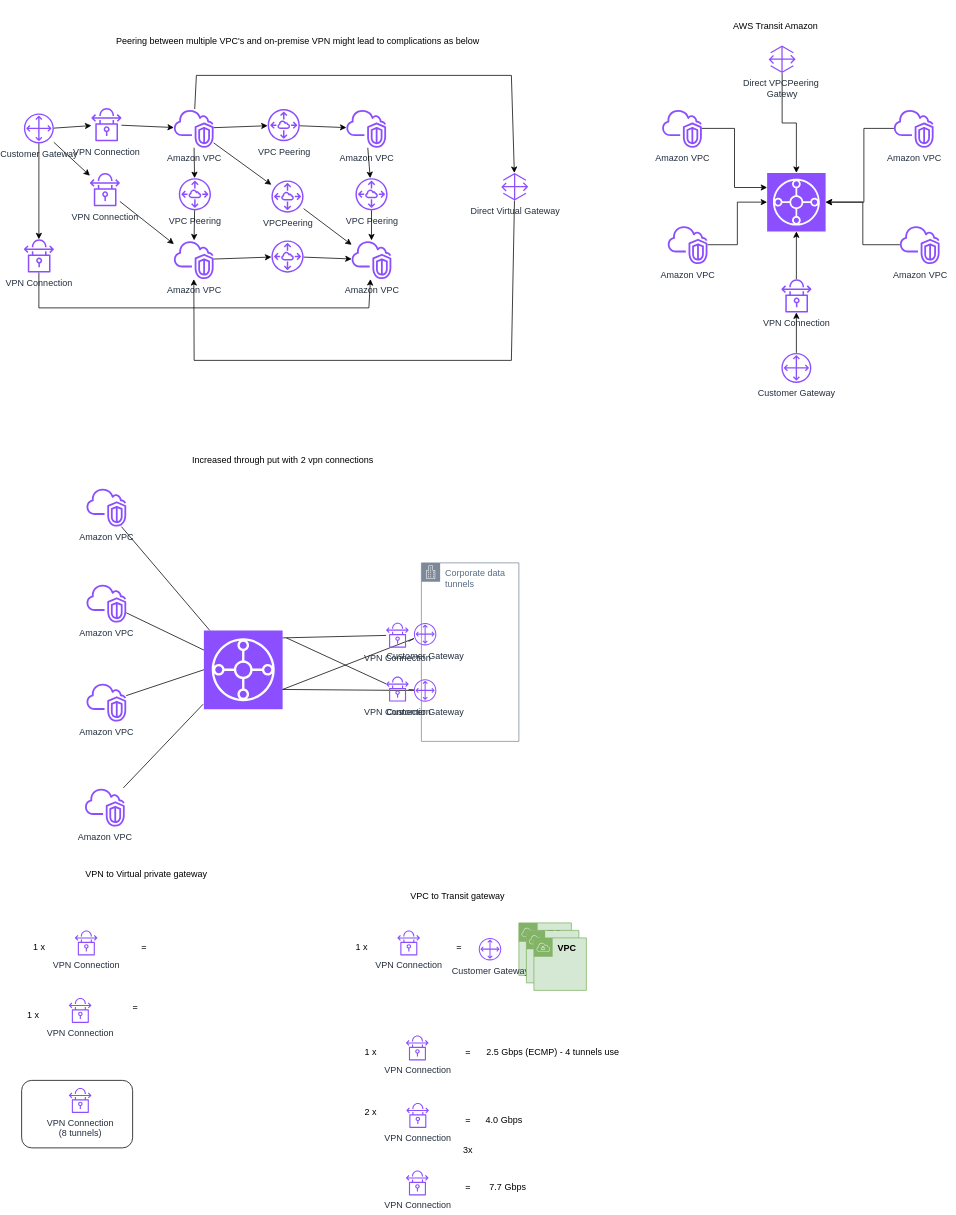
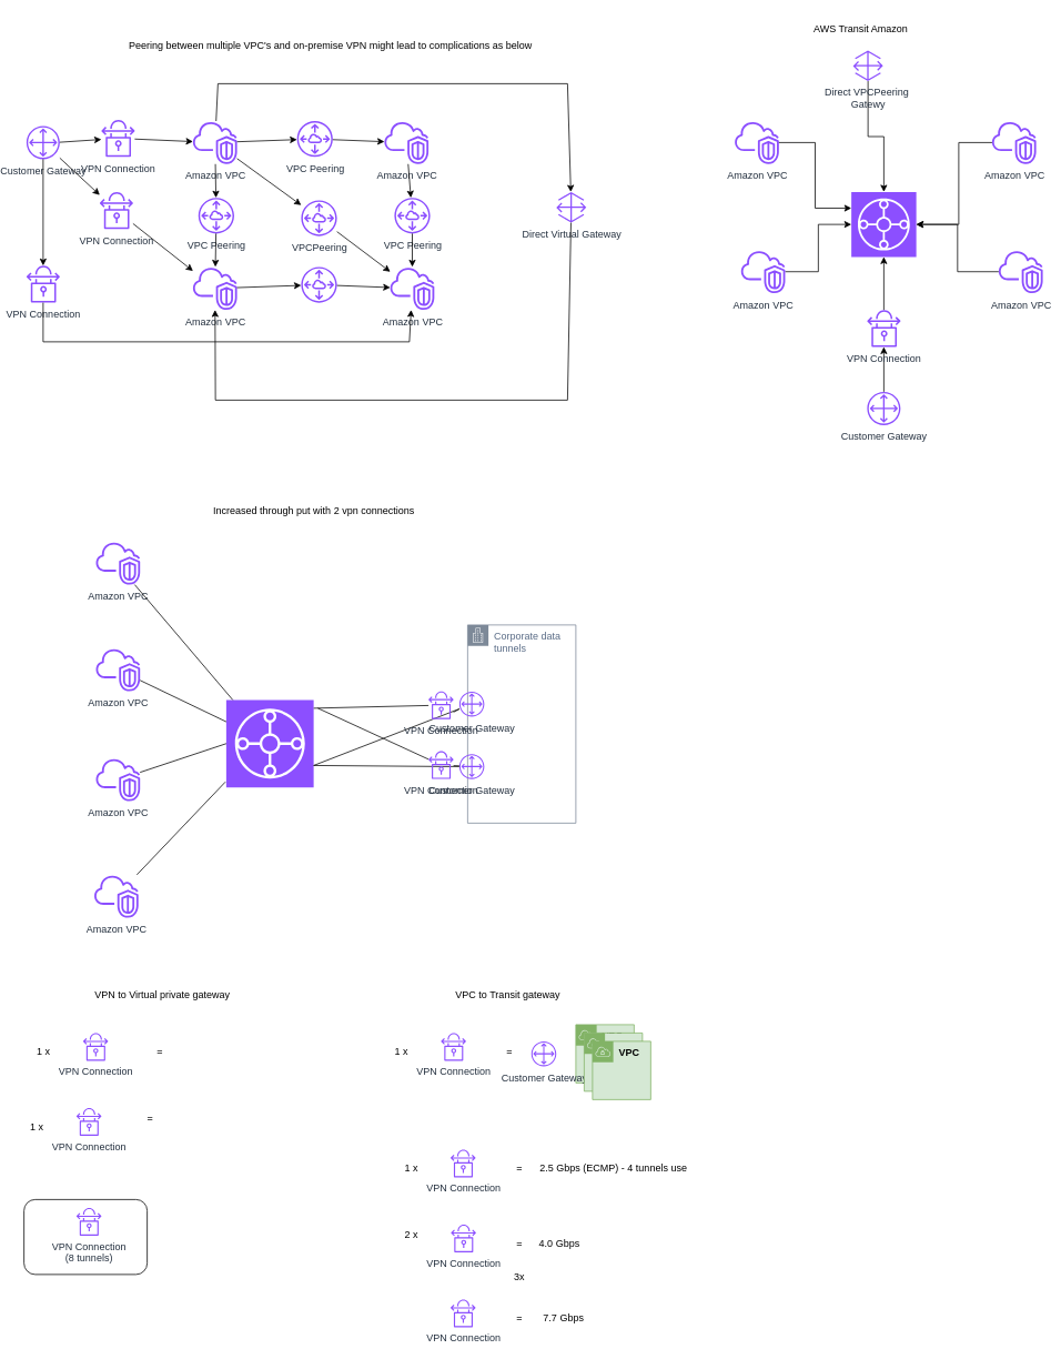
- <mxCell id="73" value="VPN to Virtual private gateway" style="text;html=1;align=center;verticalAlign=middle;resizable=0;points=[];autosize=1;strokeColor=none;fillColor=none;" vertex="1" parent="1"><mxGeometry x="96" y="1150" width="190" height="30" as="geometry" /></mxCell>
+ <mxCell id="73" value="VPN to Virtual private gateway" style="text;html=1;align=center;verticalAlign=middle;resizable=0;points=[];autosize=1;strokeColor=none;fillColor=none;" vertex="1" parent="1"><mxGeometry x="96" y="1180" width="190" height="30" as="geometry" /></mxCell>
